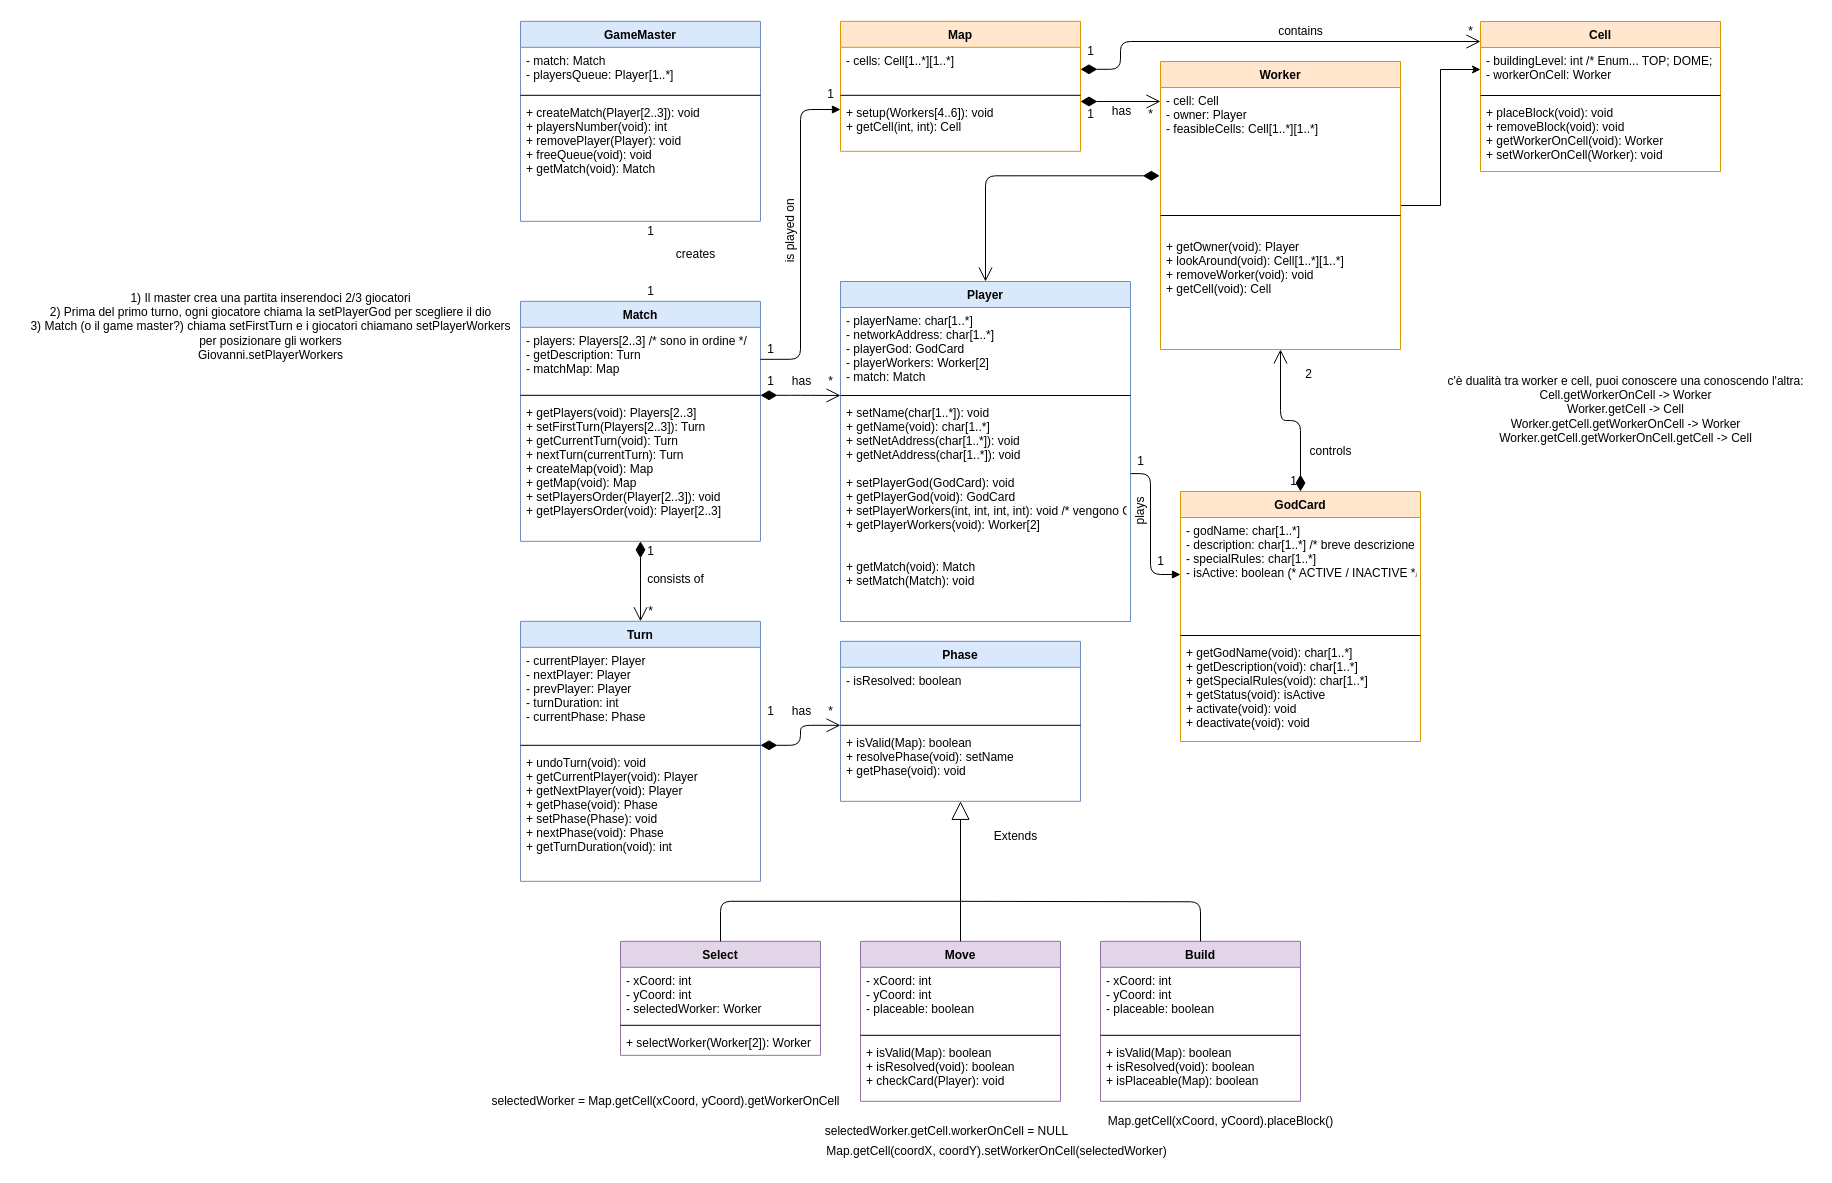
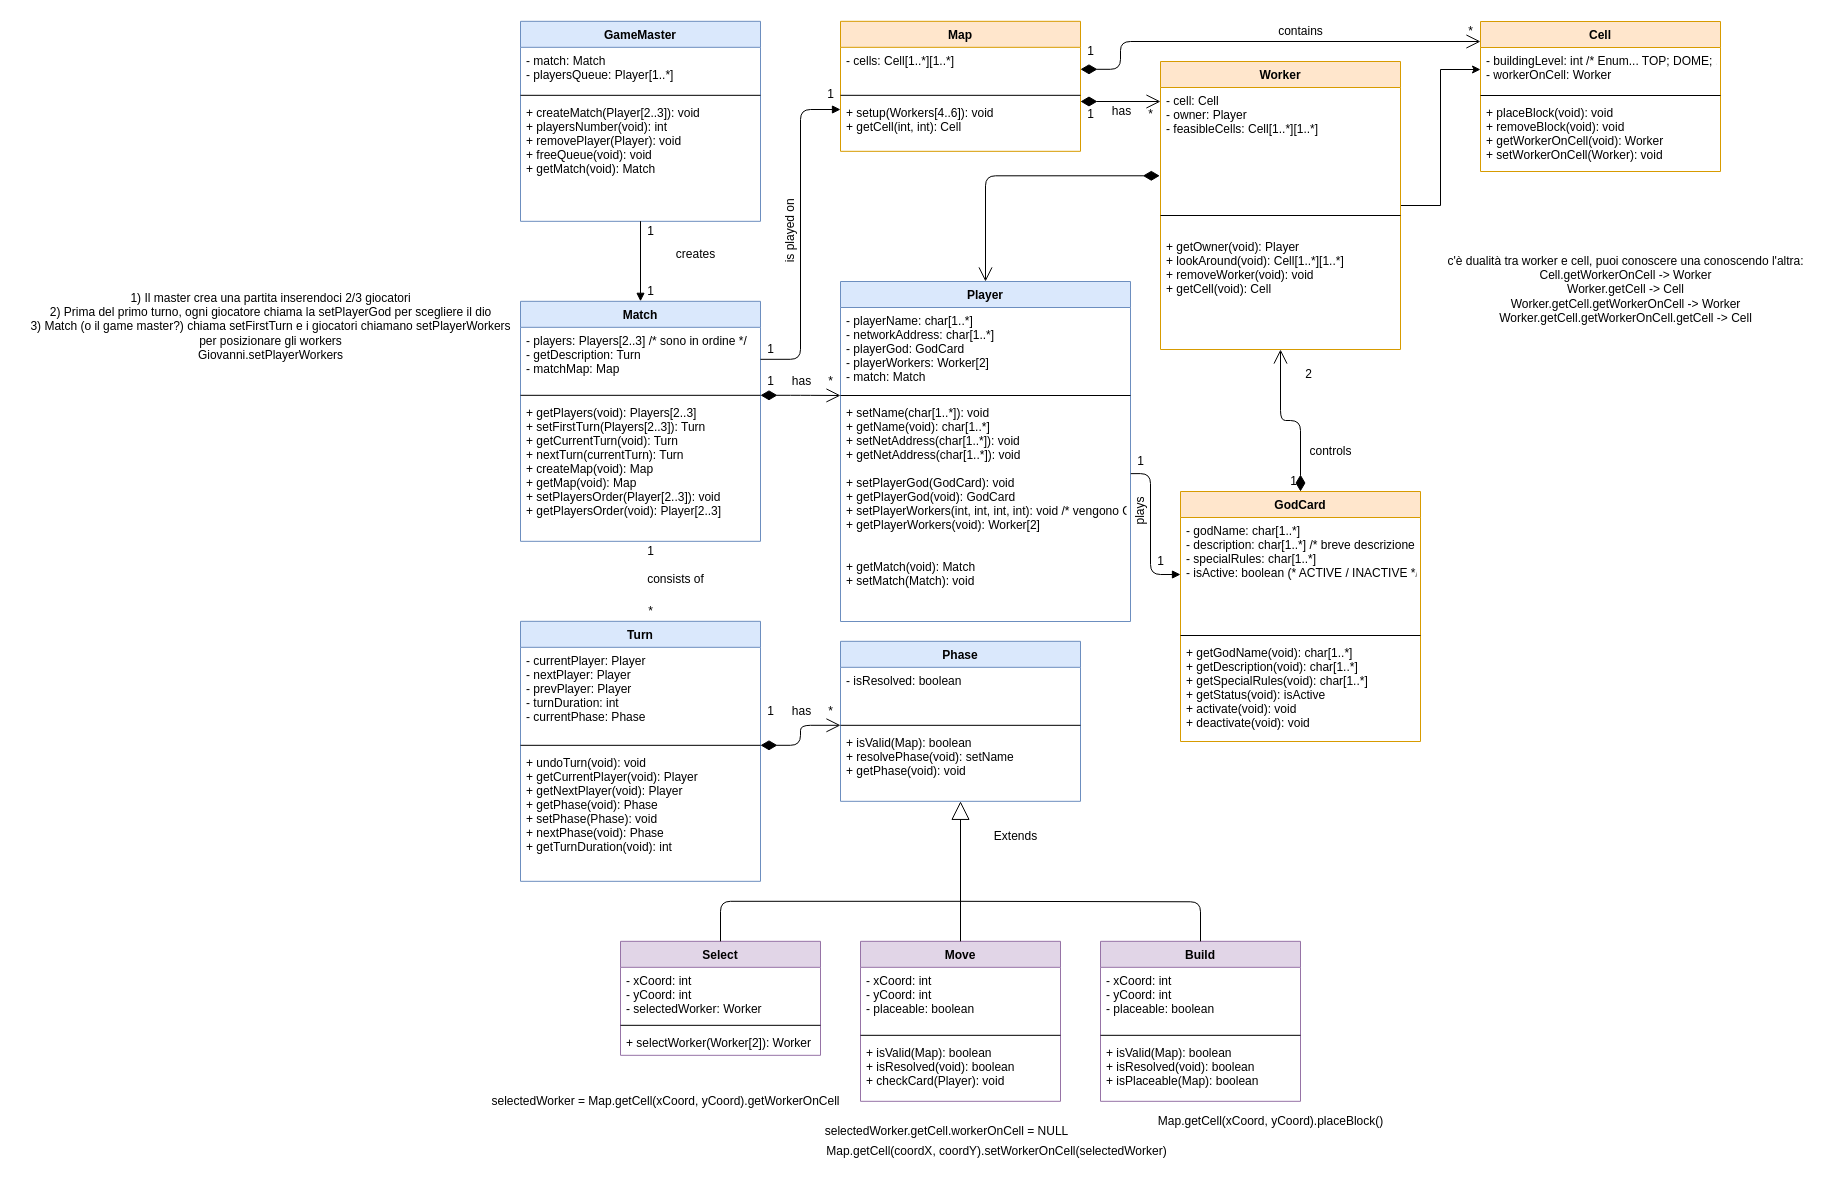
+ <mxCell id="6" value="" style="endArrow=block;endFill=1;html=1;edgeStyle=orthogonalEdgeStyle;align=left;verticalAlign=top;entryX=0.5;entryY=0;entryDx=0;entryDy=0;exitX=0.5;exitY=0.999;exitDx=0;exitDy=0;exitPerimeter=0;" parent="1" source="5" target="7" edge="1"><mxGeometry x="-0.625" y="-30" relative="1" as="geometry"><mxPoint x="640" y="240.82" as="sourcePoint" /><mxPoint x="620" y="240.82" as="targetPoint" /><mxPoint as="offset" /></mxGeometry></mxCell>
- <mxCell id="97" value="c'è dualità tra worker e cell, puoi conoscere una conoscendo l'altra:&lt;br&gt;Cell.getWorkerOnCell -&amp;gt; Worker&lt;br&gt;Worker.getCell -&amp;gt; Cell&lt;br&gt;Worker.getCell.getWorkerOnCell -&amp;gt; Worker&lt;br&gt;Worker.getCell.getWorkerOnCell.getCell -&amp;gt; Cell" style="text;html=1;align=center;verticalAlign=middle;resizable=0;points=[];autosize=1;" parent="1" vertex="1"><mxGeometry x="1440" y="368.82" width="370" height="80" as="geometry" /></mxCell>
+ <mxCell id="97" value="c'è dualità tra worker e cell, puoi conoscere una conoscendo l'altra:&lt;br&gt;Cell.getWorkerOnCell -&amp;gt; Worker&lt;br&gt;Worker.getCell -&amp;gt; Cell&lt;br&gt;Worker.getCell.getWorkerOnCell -&amp;gt; Worker&lt;br&gt;Worker.getCell.getWorkerOnCell.getCell -&amp;gt; Cell" style="text;html=1;align=center;verticalAlign=middle;resizable=0;points=[];autosize=1;" parent="1" vertex="1"><mxGeometry x="1440" y="248.82" width="370" height="80" as="geometry" /></mxCell>
- <mxCell id="18" value="" style="endArrow=open;html=1;endSize=12;startArrow=diamondThin;startSize=14;startFill=1;edgeStyle=orthogonalEdgeStyle;align=left;verticalAlign=bottom;entryX=0.5;entryY=0;entryDx=0;entryDy=0;exitX=0.5;exitY=1;exitDx=0;exitDy=0;exitPerimeter=0;" parent="1" source="10" target="14" edge="1"><mxGeometry x="-0.5" y="50" relative="1" as="geometry"><mxPoint x="640" y="570.82" as="sourcePoint" /><mxPoint x="610" y="560.82" as="targetPoint" /><mxPoint as="offset" /></mxGeometry></mxCell>
- <mxCell id="101" value="Map.getCell(xCoord, yCoord).placeBlock()" style="text;html=1;align=center;verticalAlign=middle;resizable=0;points=[];autosize=1;" parent="1" vertex="1"><mxGeometry x="1100" y="1111" width="240" height="20" as="geometry" /></mxCell>
+ <mxCell id="101" value="Map.getCell(xCoord, yCoord).placeBlock()" style="text;html=1;align=center;verticalAlign=middle;resizable=0;points=[];autosize=1;" parent="1" vertex="1"><mxGeometry x="1150" y="1111" width="240" height="20" as="geometry" /></mxCell>
